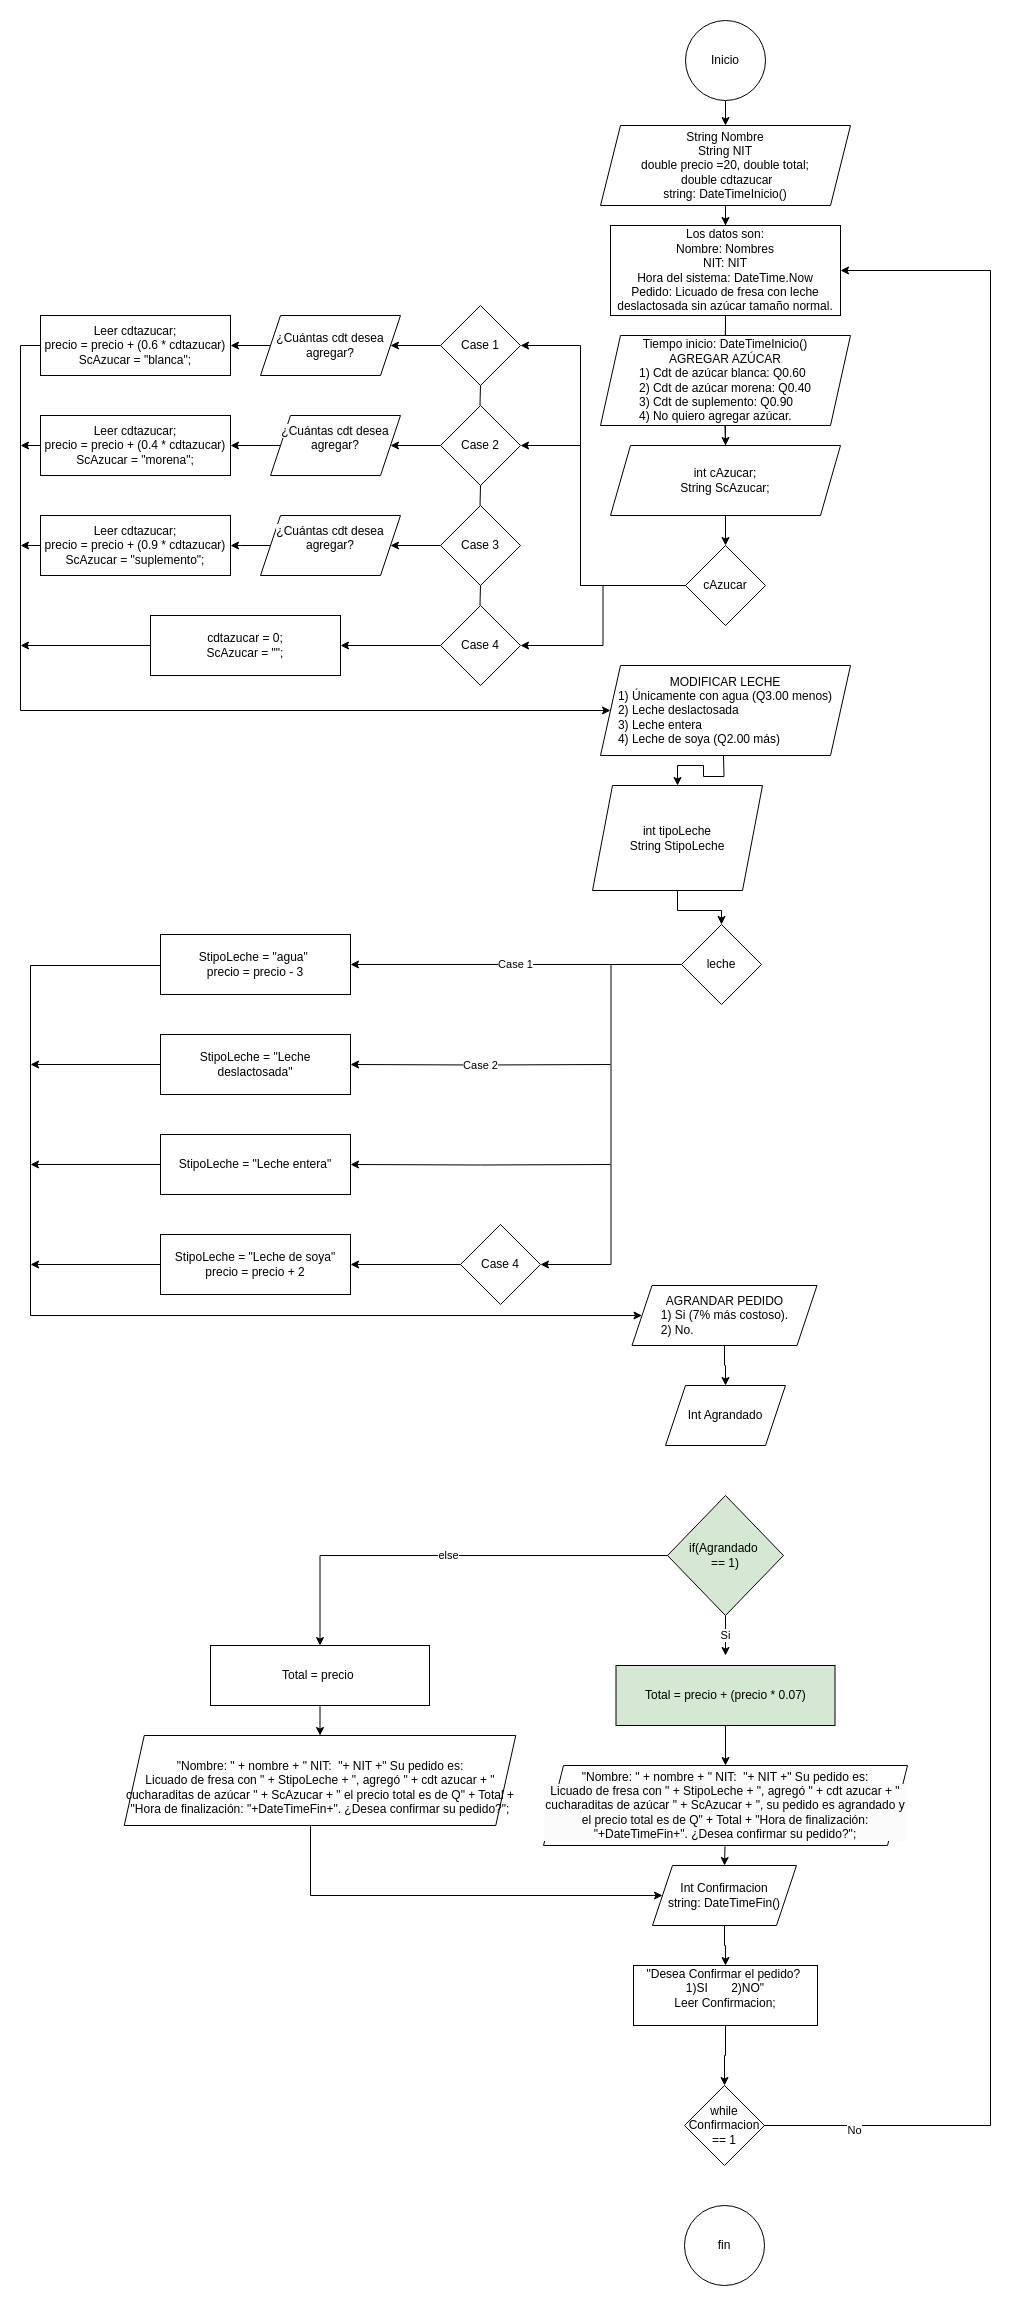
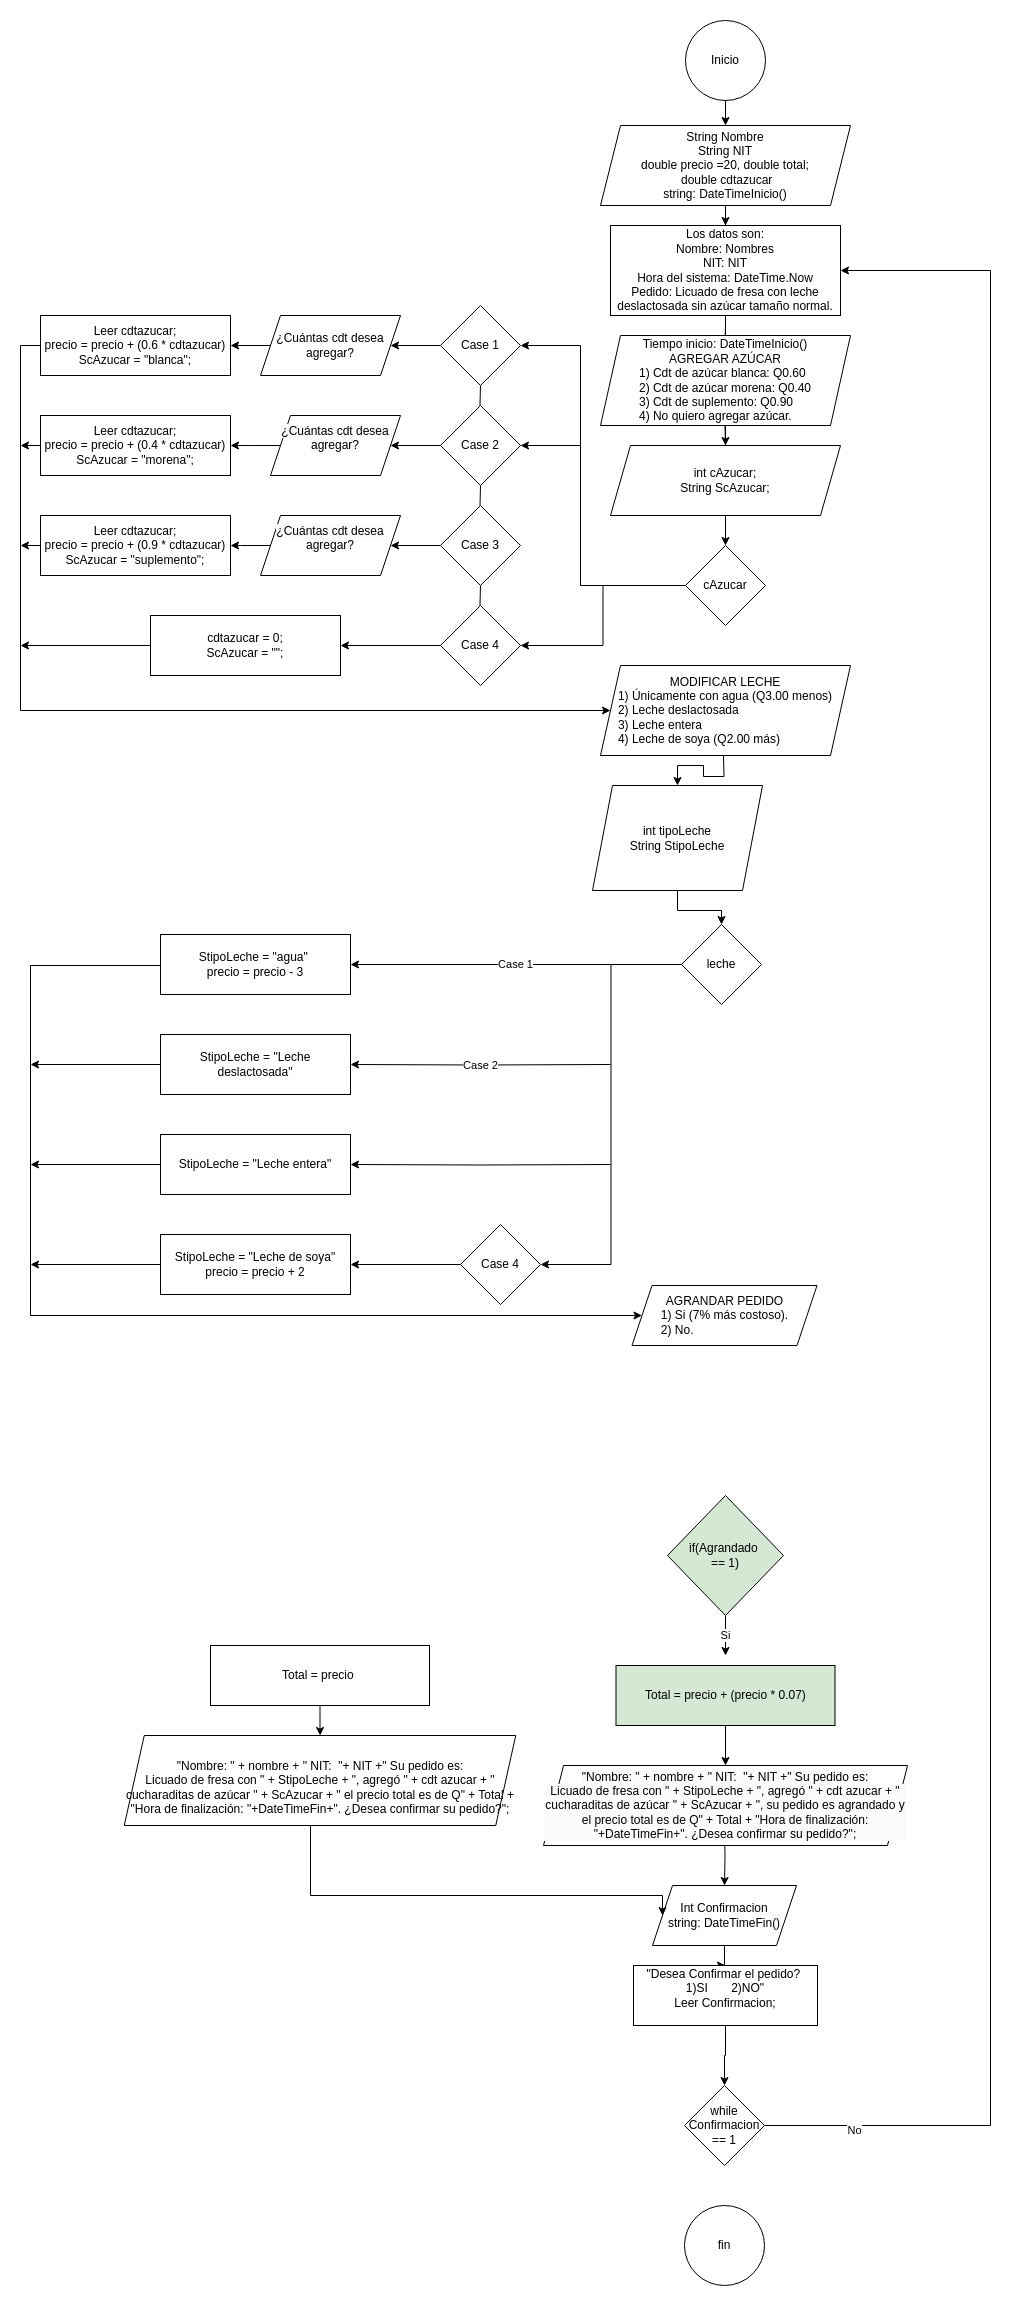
- <mxCell id="74" value="" style="edgeStyle=orthogonalEdgeStyle;rounded=0;orthogonalLoop=1;jettySize=auto;html=1;" parent="1" source="75" target="61" edge="1"><mxGeometry relative="1" as="geometry" /></mxCell>
- <mxCell id="61" value="Int Agrandado" style="shape=parallelogram;perimeter=parallelogramPerimeter;whiteSpace=wrap;html=1;fixedSize=1;rounded=0;" parent="1" vertex="1"><mxGeometry x="665" y="1385" width="120" height="60" as="geometry" /></mxCell>
- <mxCell id="63" value="else" style="edgeStyle=orthogonalEdgeStyle;rounded=0;orthogonalLoop=1;jettySize=auto;html=1;entryX=0.5;entryY=0;entryDx=0;entryDy=0;" parent="1" source="64" target="80" edge="1"><mxGeometry relative="1" as="geometry"><mxPoint x="320" y="1635" as="targetPoint" /></mxGeometry></mxCell>
- <mxCell id="66" value="Int Confirmacion&lt;div&gt;string: DateTimeFin()&lt;br&gt;&lt;/div&gt;" style="shape=parallelogram;perimeter=parallelogramPerimeter;whiteSpace=wrap;html=1;fixedSize=1;rounded=0;" parent="1" vertex="1"><mxGeometry x="652" y="1865" width="144" height="60" as="geometry" /></mxCell>
+ <mxCell id="66" value="Int Confirmacion&lt;div&gt;string: DateTimeFin()&lt;br&gt;&lt;/div&gt;" style="shape=parallelogram;perimeter=parallelogramPerimeter;whiteSpace=wrap;html=1;fixedSize=1;rounded=0;" parent="1" vertex="1"><mxGeometry x="652" y="1885" width="144" height="60" as="geometry" /></mxCell>
